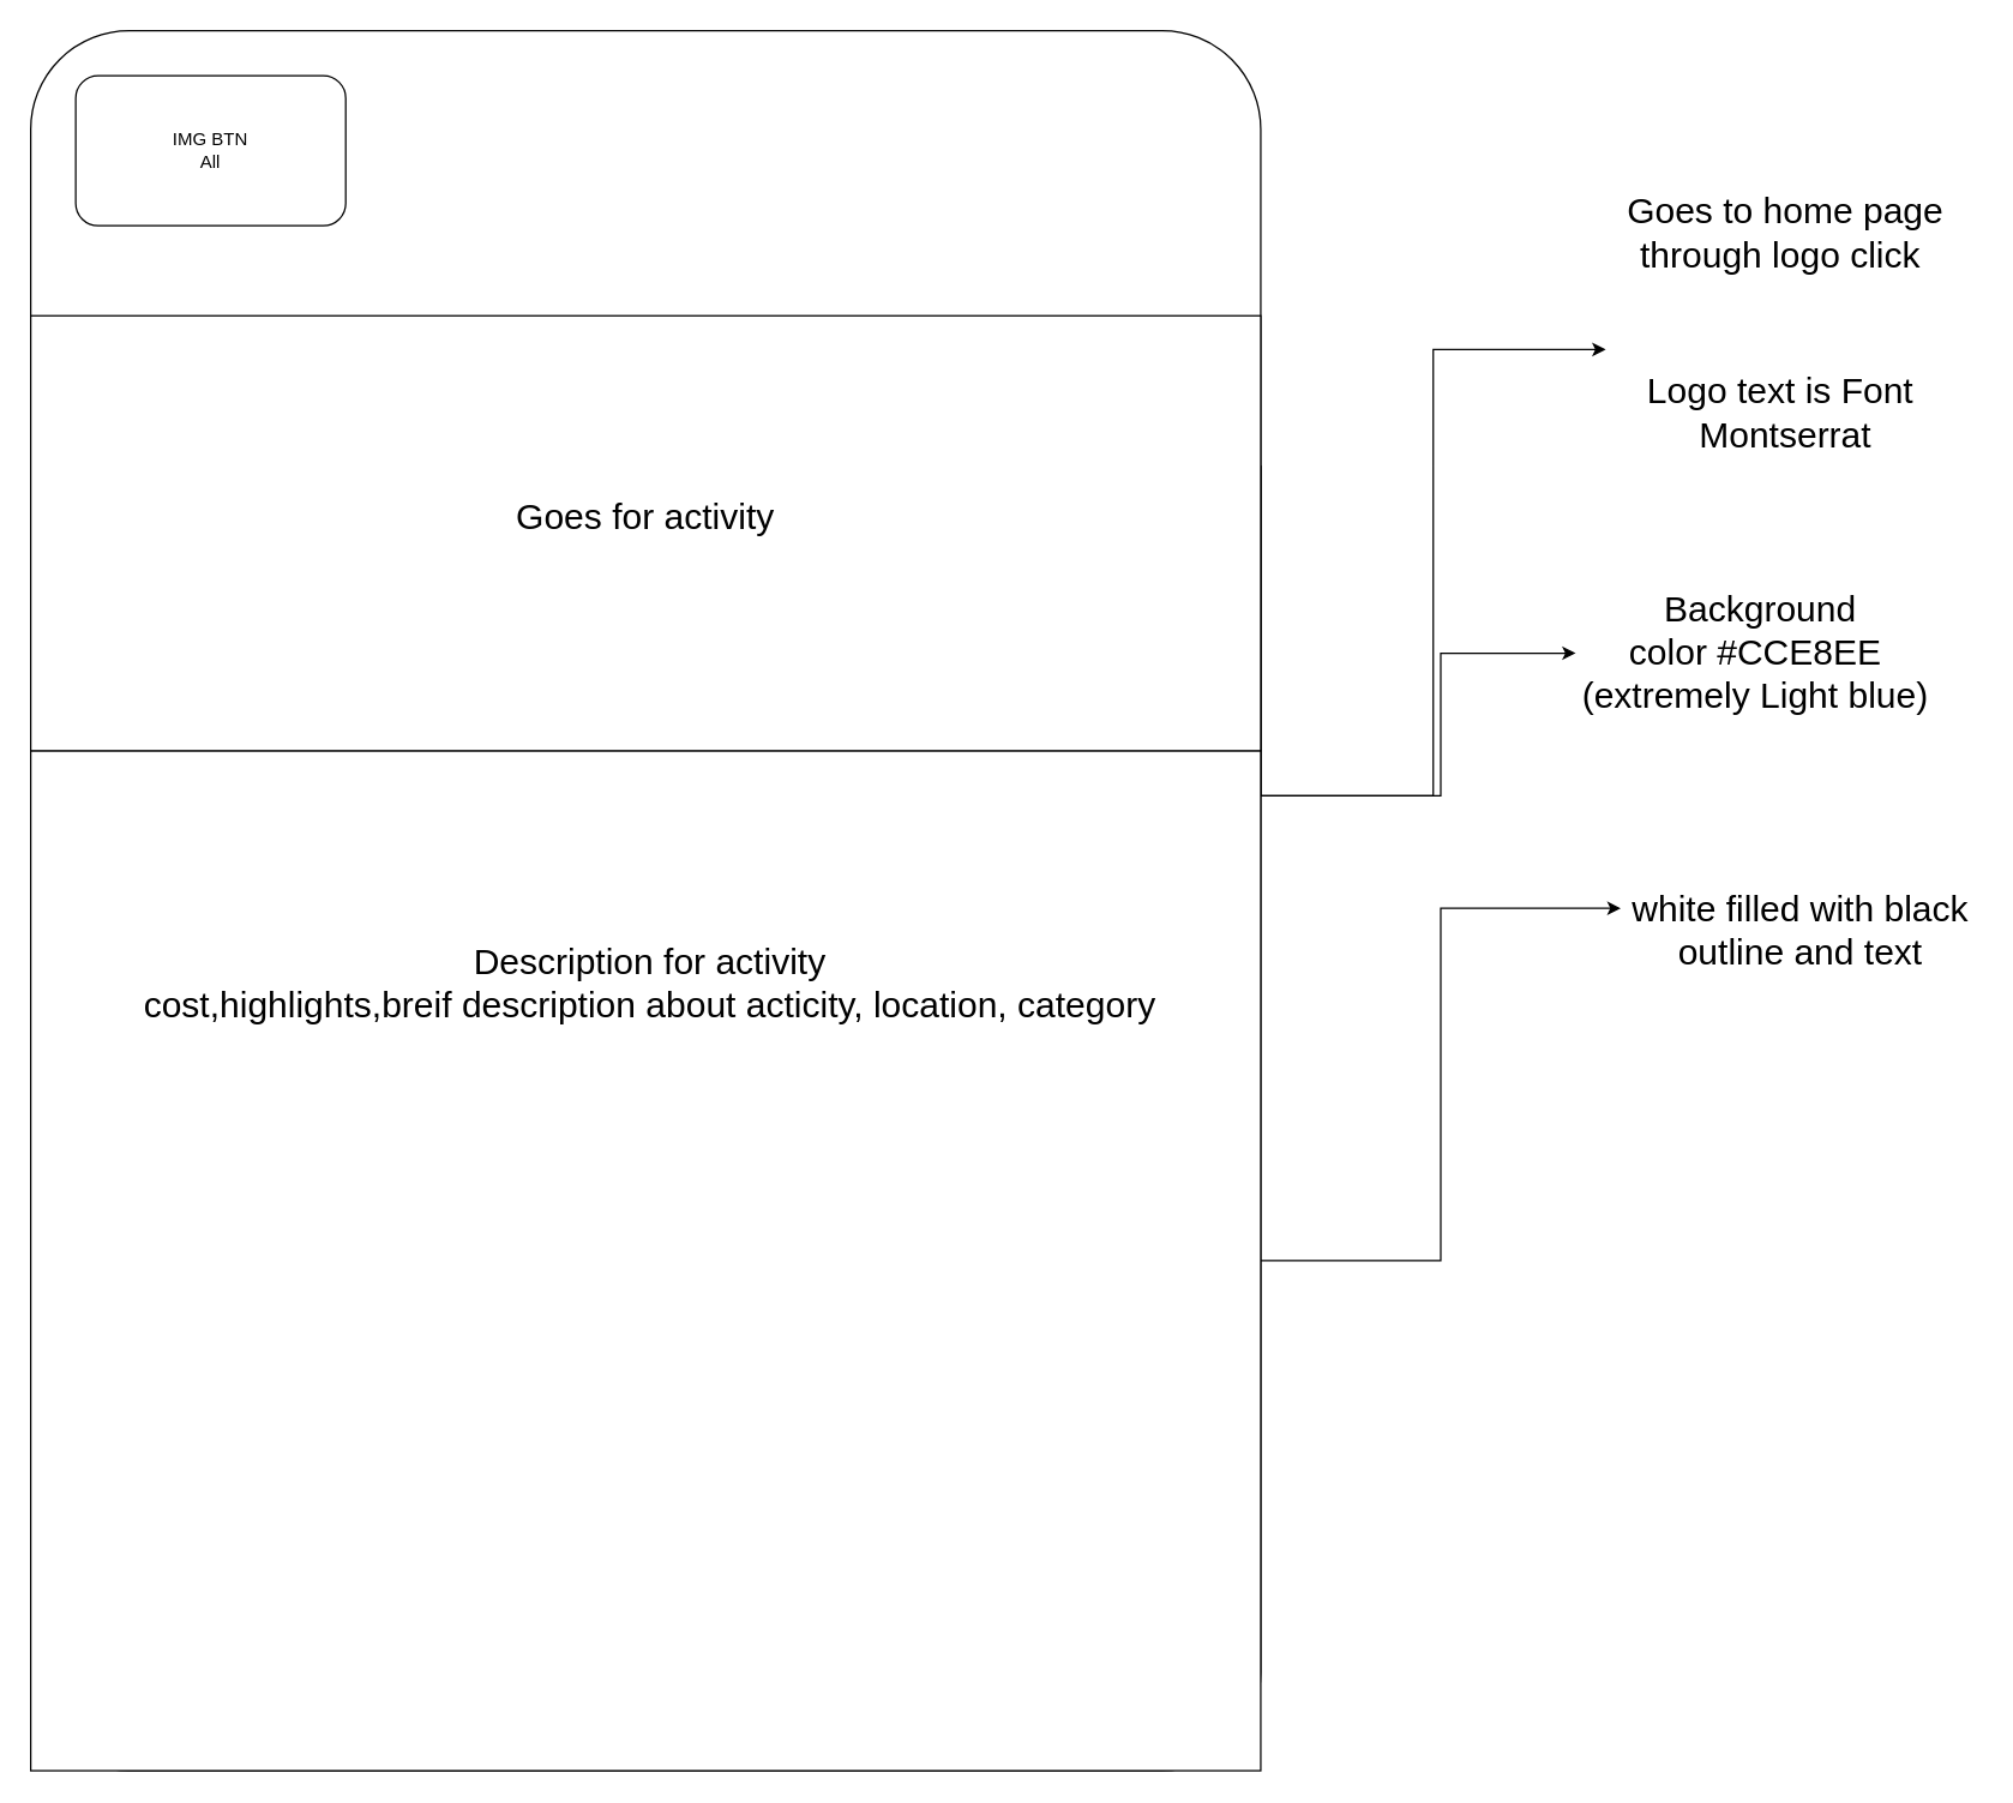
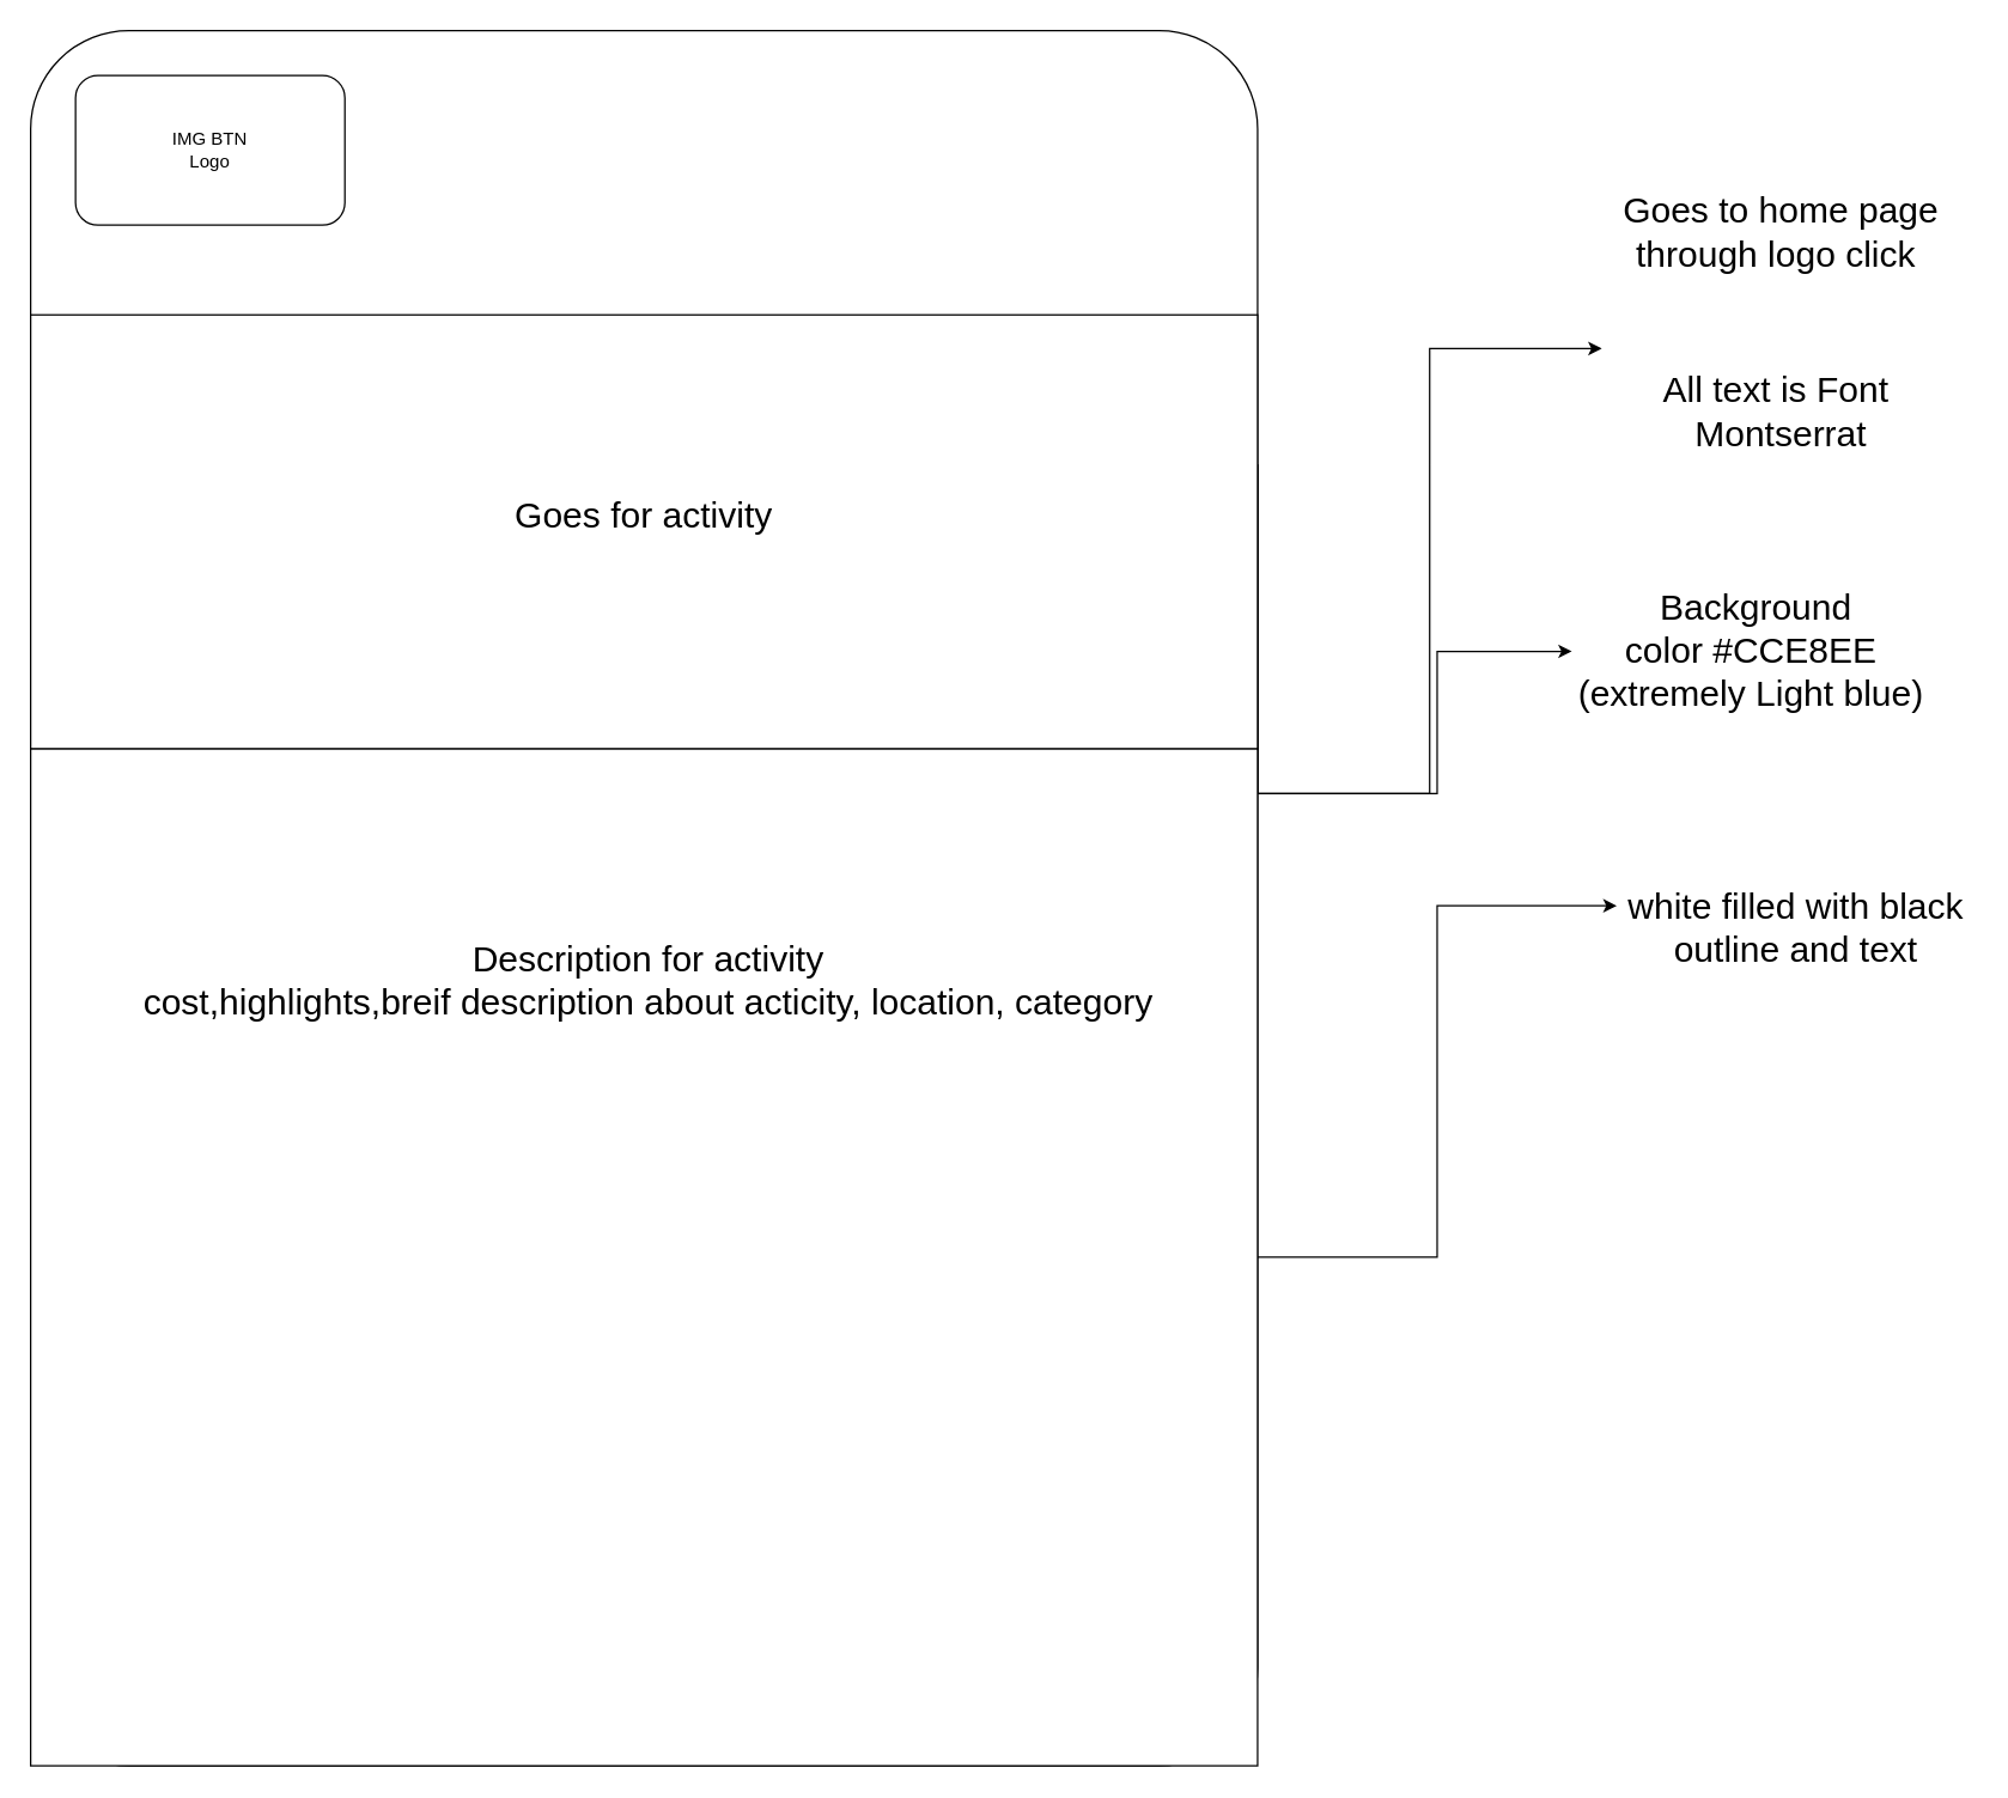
- <mxCell id="13" value="IMG BTN&lt;div&gt;All&lt;/div&gt;" style="rounded=1;whiteSpace=wrap;html=1;" vertex="1" parent="1"><mxGeometry x="50" y="50" width="180" height="100" as="geometry" /></mxCell>
+ <mxCell id="13" value="IMG BTN&lt;div&gt;Logo&lt;/div&gt;" style="rounded=1;whiteSpace=wrap;html=1;" vertex="1" parent="1"><mxGeometry x="50" y="50" width="180" height="100" as="geometry" /></mxCell>
- <mxCell id="5" value="&lt;font style=&quot;font-size: 24px;&quot;&gt;Logo text is Font&amp;nbsp;&lt;/font&gt;&lt;div&gt;&lt;font style=&quot;&quot;&gt;&lt;font style=&quot;font-size: 24px;&quot;&gt;Montserrat&lt;/font&gt;&lt;br&gt;&lt;/font&gt;&lt;/div&gt;" style="text;strokeColor=none;align=center;fillColor=none;html=1;verticalAlign=middle;whiteSpace=wrap;rounded=0;" vertex="1" parent="1"><mxGeometry x="1070" y="190" width="240" height="170" as="geometry" /></mxCell>
+ <mxCell id="5" value="&lt;font style=&quot;font-size: 24px;&quot;&gt;All text is Font&amp;nbsp;&lt;/font&gt;&lt;div&gt;&lt;font style=&quot;&quot;&gt;&lt;font style=&quot;font-size: 24px;&quot;&gt;Montserrat&lt;/font&gt;&lt;br&gt;&lt;/font&gt;&lt;/div&gt;" style="text;strokeColor=none;align=center;fillColor=none;html=1;verticalAlign=middle;whiteSpace=wrap;rounded=0;" vertex="1" parent="1"><mxGeometry x="1070" y="190" width="240" height="170" as="geometry" /></mxCell>
